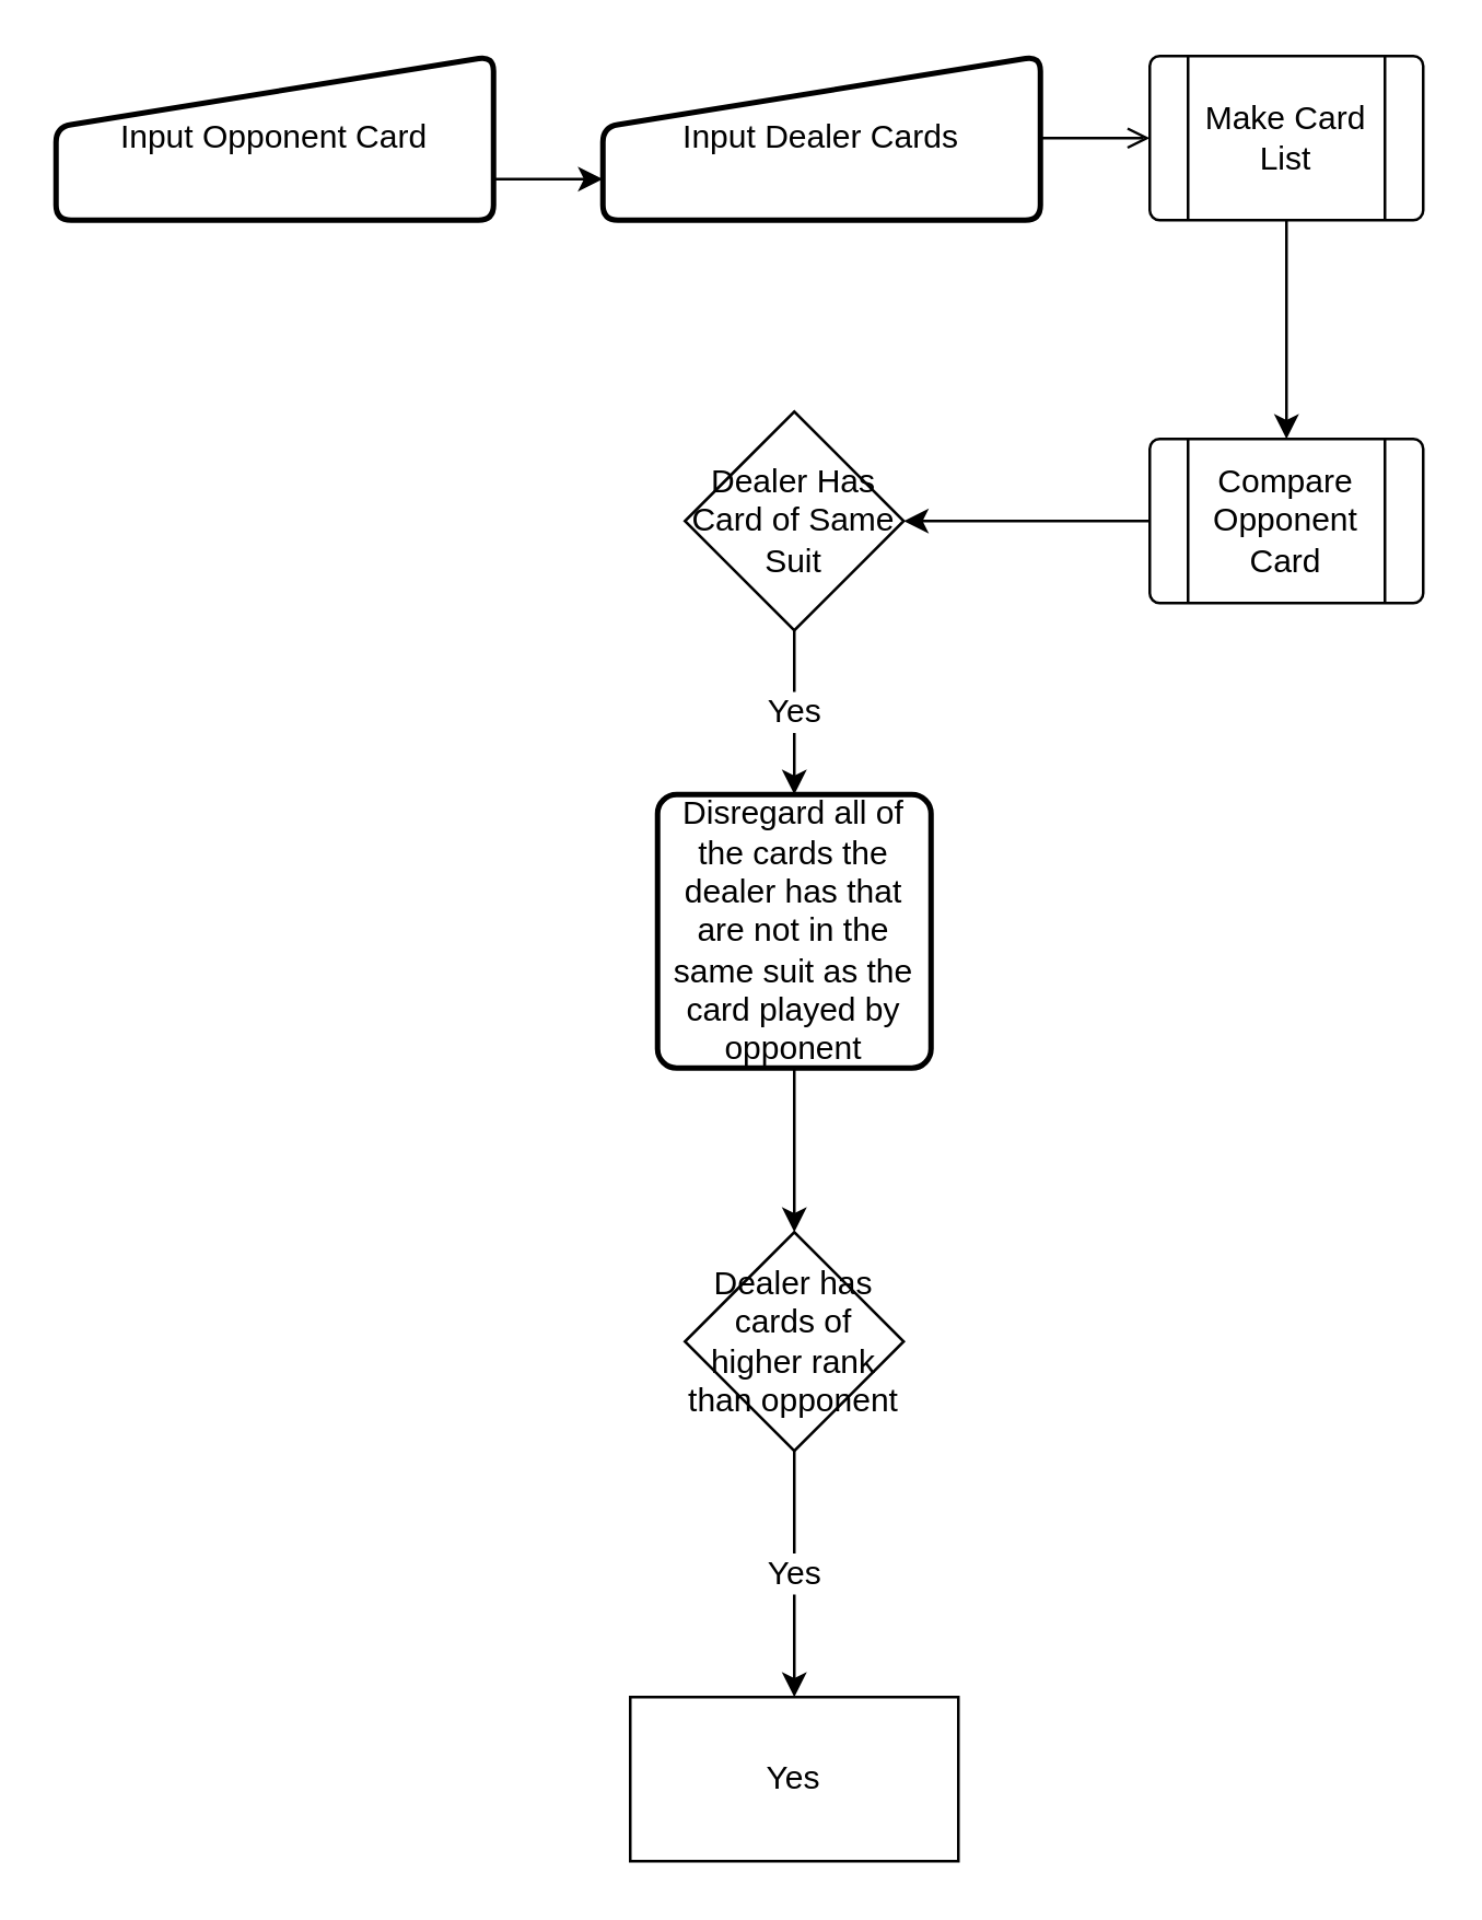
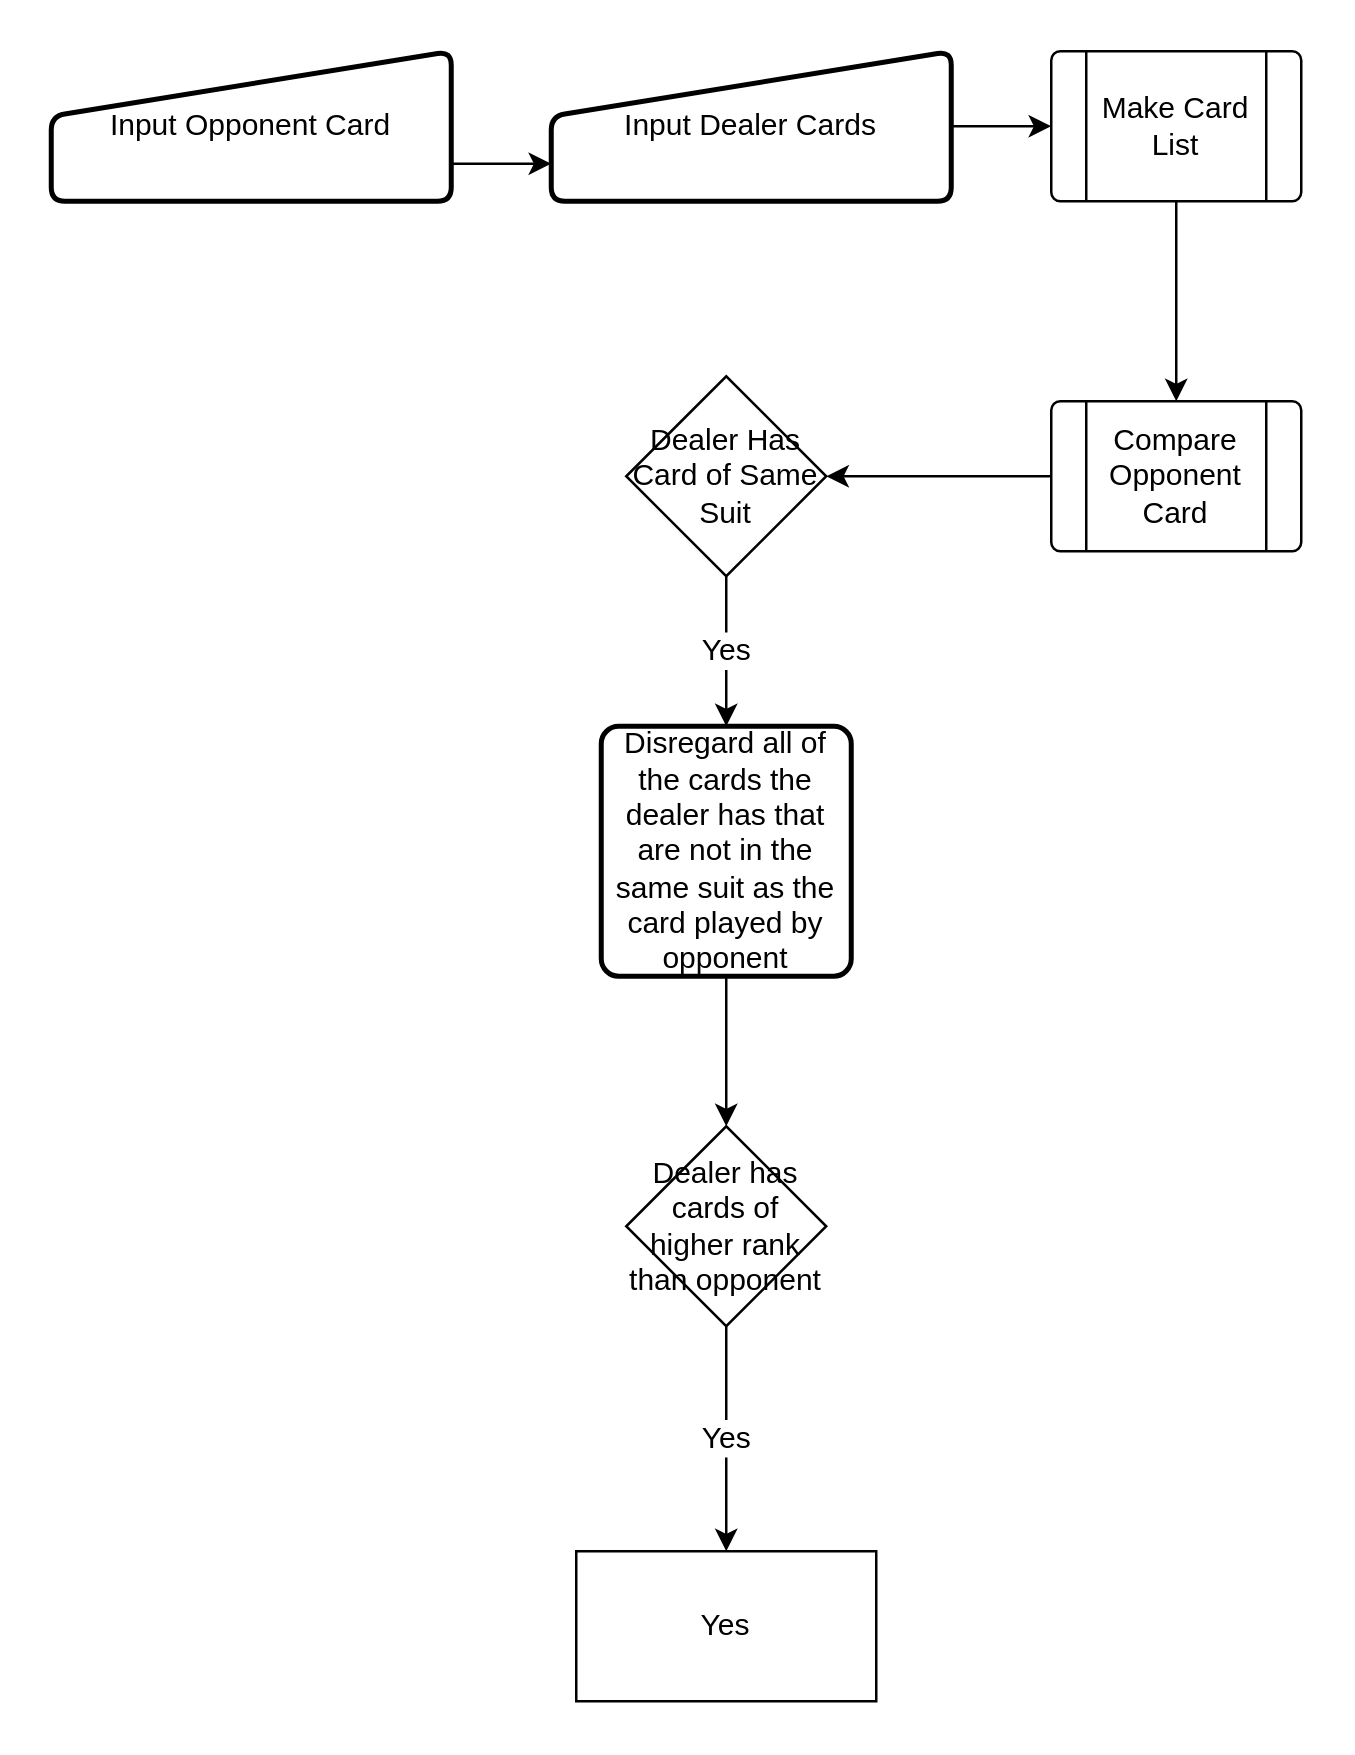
- <mxCell id="5" style="edgeStyle=orthogonalEdgeStyle;rounded=0;orthogonalLoop=1;jettySize=auto;html=1;exitX=1;exitY=0.5;exitDx=0;exitDy=0;entryX=0;entryY=0.5;entryDx=0;entryDy=0;endArrow=open;" edge="1" parent="1" source="6" target="8"><mxGeometry relative="1" as="geometry" /></mxCell>
+ <mxCell id="5" style="edgeStyle=orthogonalEdgeStyle;rounded=0;orthogonalLoop=1;jettySize=auto;html=1;exitX=1;exitY=0.5;exitDx=0;exitDy=0;entryX=0;entryY=0.5;entryDx=0;entryDy=0;" edge="1" parent="1" source="6" target="8"><mxGeometry relative="1" as="geometry" /></mxCell>
